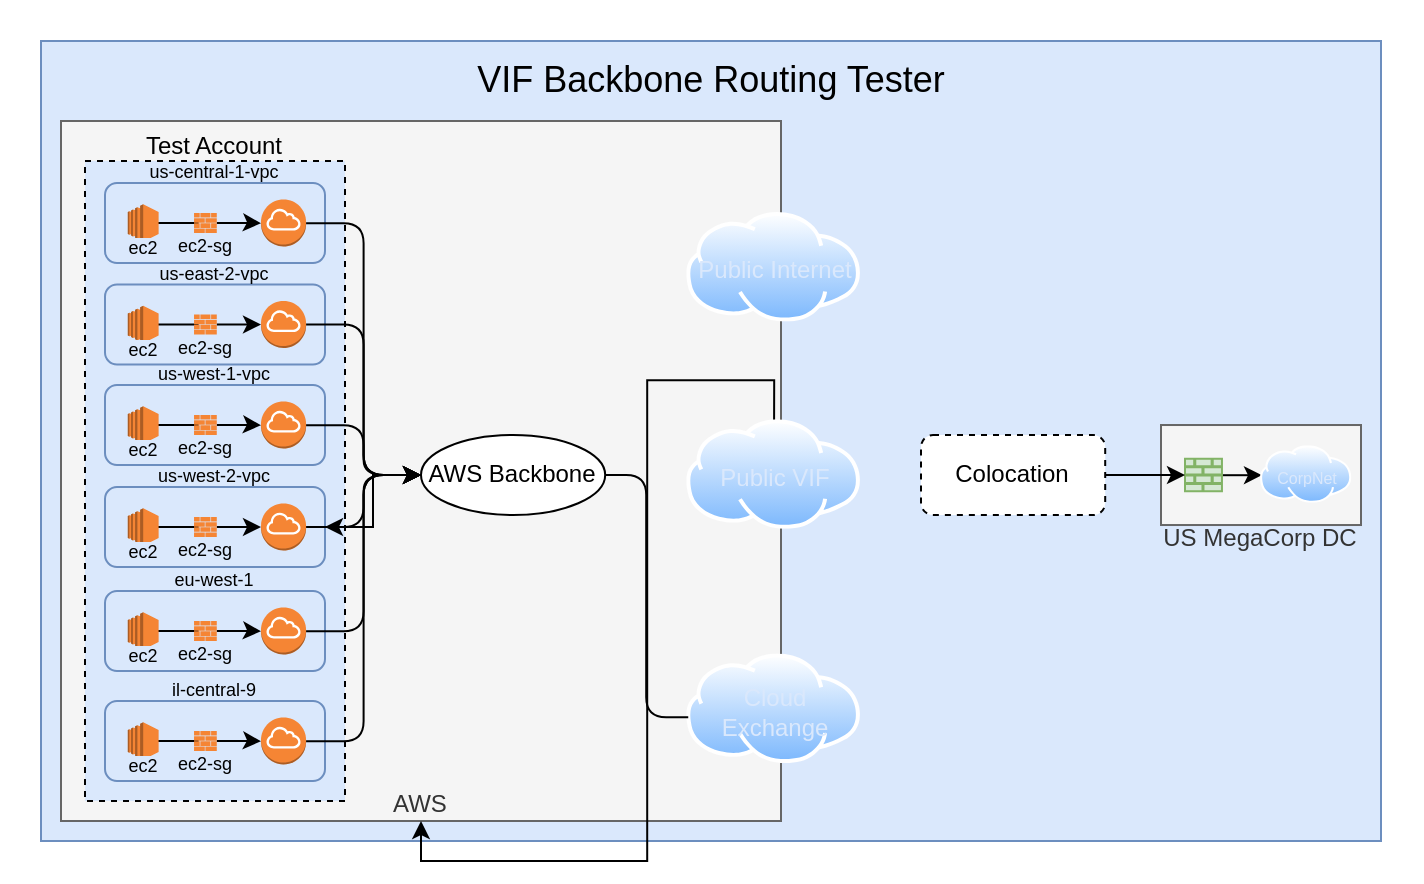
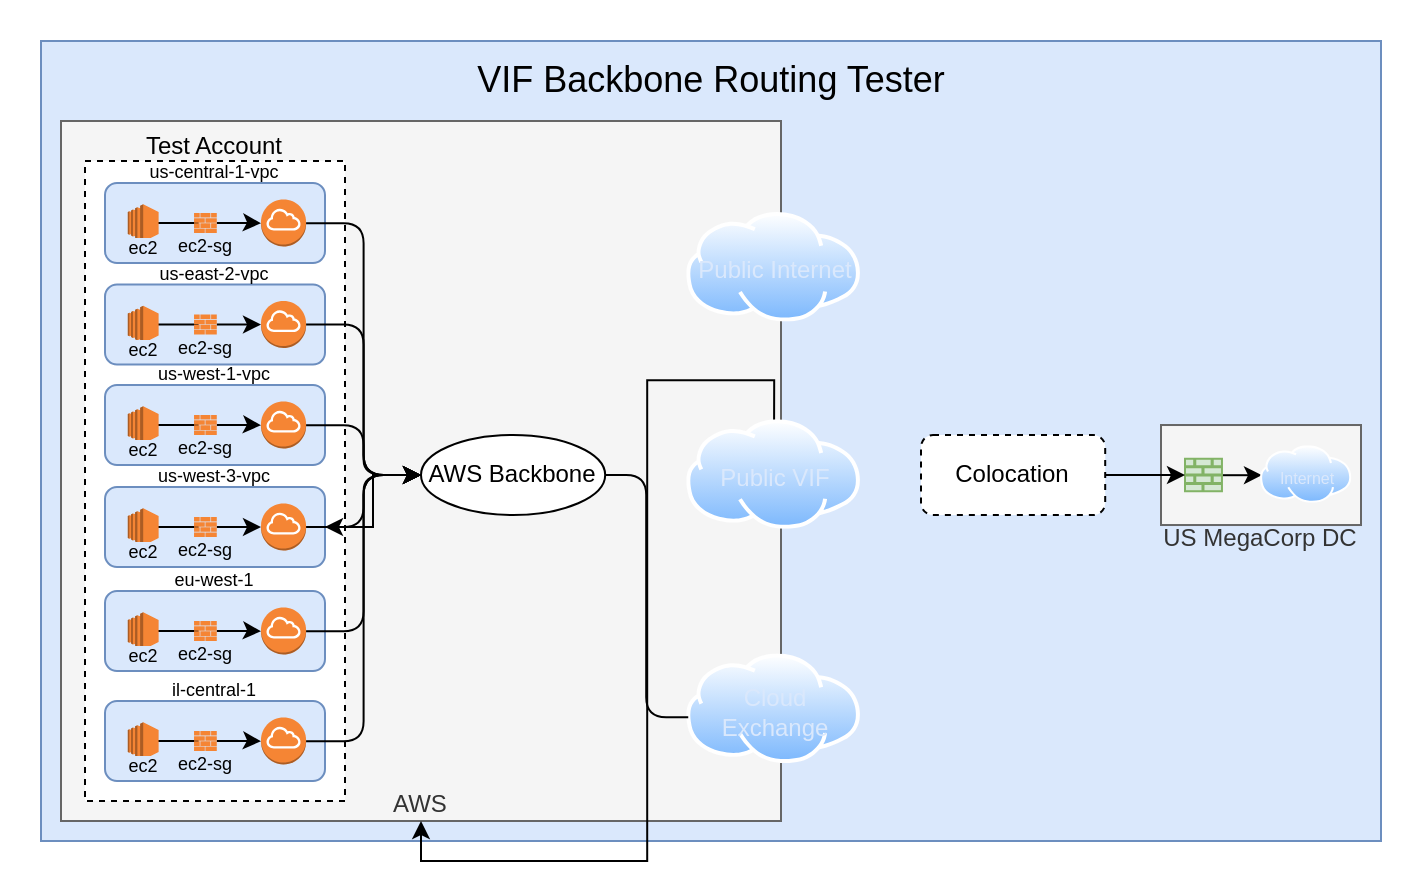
- <mxCell id="27" value="us-west-2-vpc" style="rounded=1;whiteSpace=wrap;html=1;fillColor=#dae8fc;strokeColor=#6c8ebf;labelPosition=center;verticalLabelPosition=top;align=center;verticalAlign=bottom;spacing=-1;fontSize=9;fontFamily=Helvetica;fontColor=default;" vertex="1" parent="1"><mxGeometry x="52" y="242.99" width="110" height="40" as="geometry" /></mxCell>
+ <mxCell id="27" value="us-west-3-vpc" style="rounded=1;whiteSpace=wrap;html=1;fillColor=#dae8fc;strokeColor=#6c8ebf;labelPosition=center;verticalLabelPosition=top;align=center;verticalAlign=bottom;spacing=-1;fontSize=9;fontFamily=Helvetica;fontColor=default;" vertex="1" parent="1"><mxGeometry x="52" y="242.99" width="110" height="40" as="geometry" /></mxCell>
- <mxCell id="60" value="CorpNet" style="image;aspect=fixed;perimeter=ellipsePerimeter;html=1;align=center;shadow=0;dashed=0;spacingTop=3;image=img/lib/active_directory/internet_cloud.svg;labelPosition=center;verticalLabelPosition=middle;verticalAlign=middle;labelBackgroundColor=none;fontColor=#DAE8FC;fontSize=8;" vertex="1" parent="1"><mxGeometry x="630" y="222.63" width="45.67" height="28.77" as="geometry" /></mxCell>
+ <mxCell id="60" value="Internet" style="image;aspect=fixed;perimeter=ellipsePerimeter;html=1;align=center;shadow=0;dashed=0;spacingTop=3;image=img/lib/active_directory/internet_cloud.svg;labelPosition=center;verticalLabelPosition=middle;verticalAlign=middle;labelBackgroundColor=none;fontColor=#DAE8FC;fontSize=8;" vertex="1" parent="1"><mxGeometry x="630" y="222.63" width="45.67" height="28.77" as="geometry" /></mxCell>
- <mxCell id="4" value="Test Account" style="rounded=0;whiteSpace=wrap;html=1;labelPosition=center;verticalLabelPosition=top;align=center;verticalAlign=bottom;spacing=0;dashed=1;fillColor=#dae8fc;" parent="1" vertex="1"><mxGeometry x="42" y="80" width="130" height="320" as="geometry" /></mxCell>
+ <mxCell id="4" value="Test Account" style="rounded=0;whiteSpace=wrap;html=1;labelPosition=center;verticalLabelPosition=top;align=center;verticalAlign=bottom;spacing=0;dashed=1;" parent="1" vertex="1"><mxGeometry x="42" y="80" width="130" height="320" as="geometry" /></mxCell>
- <mxCell id="34" value="il-central-9" style="rounded=1;whiteSpace=wrap;html=1;fillColor=#dae8fc;strokeColor=#6c8ebf;labelPosition=center;verticalLabelPosition=top;align=center;verticalAlign=bottom;spacing=-1;fontSize=9;fontFamily=Helvetica;fontColor=default;" vertex="1" parent="1"><mxGeometry x="52" y="350" width="110" height="40" as="geometry" /></mxCell>
+ <mxCell id="34" value="il-central-1" style="rounded=1;whiteSpace=wrap;html=1;fillColor=#dae8fc;strokeColor=#6c8ebf;labelPosition=center;verticalLabelPosition=top;align=center;verticalAlign=bottom;spacing=-1;fontSize=9;fontFamily=Helvetica;fontColor=default;" vertex="1" parent="1"><mxGeometry x="52" y="350" width="110" height="40" as="geometry" /></mxCell>
